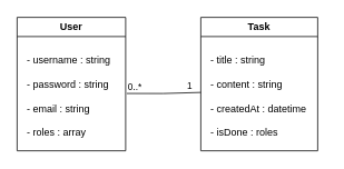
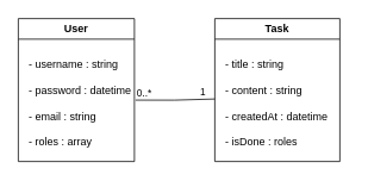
- <mxCell id="3" value="- username : string&lt;br&gt;&lt;br&gt;- password : string&lt;br&gt;&lt;br&gt;- email : string&lt;br&gt;&lt;br&gt;- roles : array" style="text;html=1;align=left;verticalAlign=middle;resizable=0;points=[];autosize=1;strokeColor=none;fillColor=none;" vertex="1" parent="2"><mxGeometry x="10" y="40" width="120" height="110" as="geometry" /></mxCell>
+ <mxCell id="3" value="- username : string&lt;br&gt;&lt;br&gt;- password : datetime&lt;br&gt;&lt;br&gt;- email : string&lt;br&gt;&lt;br&gt;- roles : array" style="text;html=1;align=left;verticalAlign=middle;resizable=0;points=[];autosize=1;strokeColor=none;fillColor=none;" vertex="1" parent="2"><mxGeometry x="10" y="40" width="120" height="110" as="geometry" /></mxCell>
